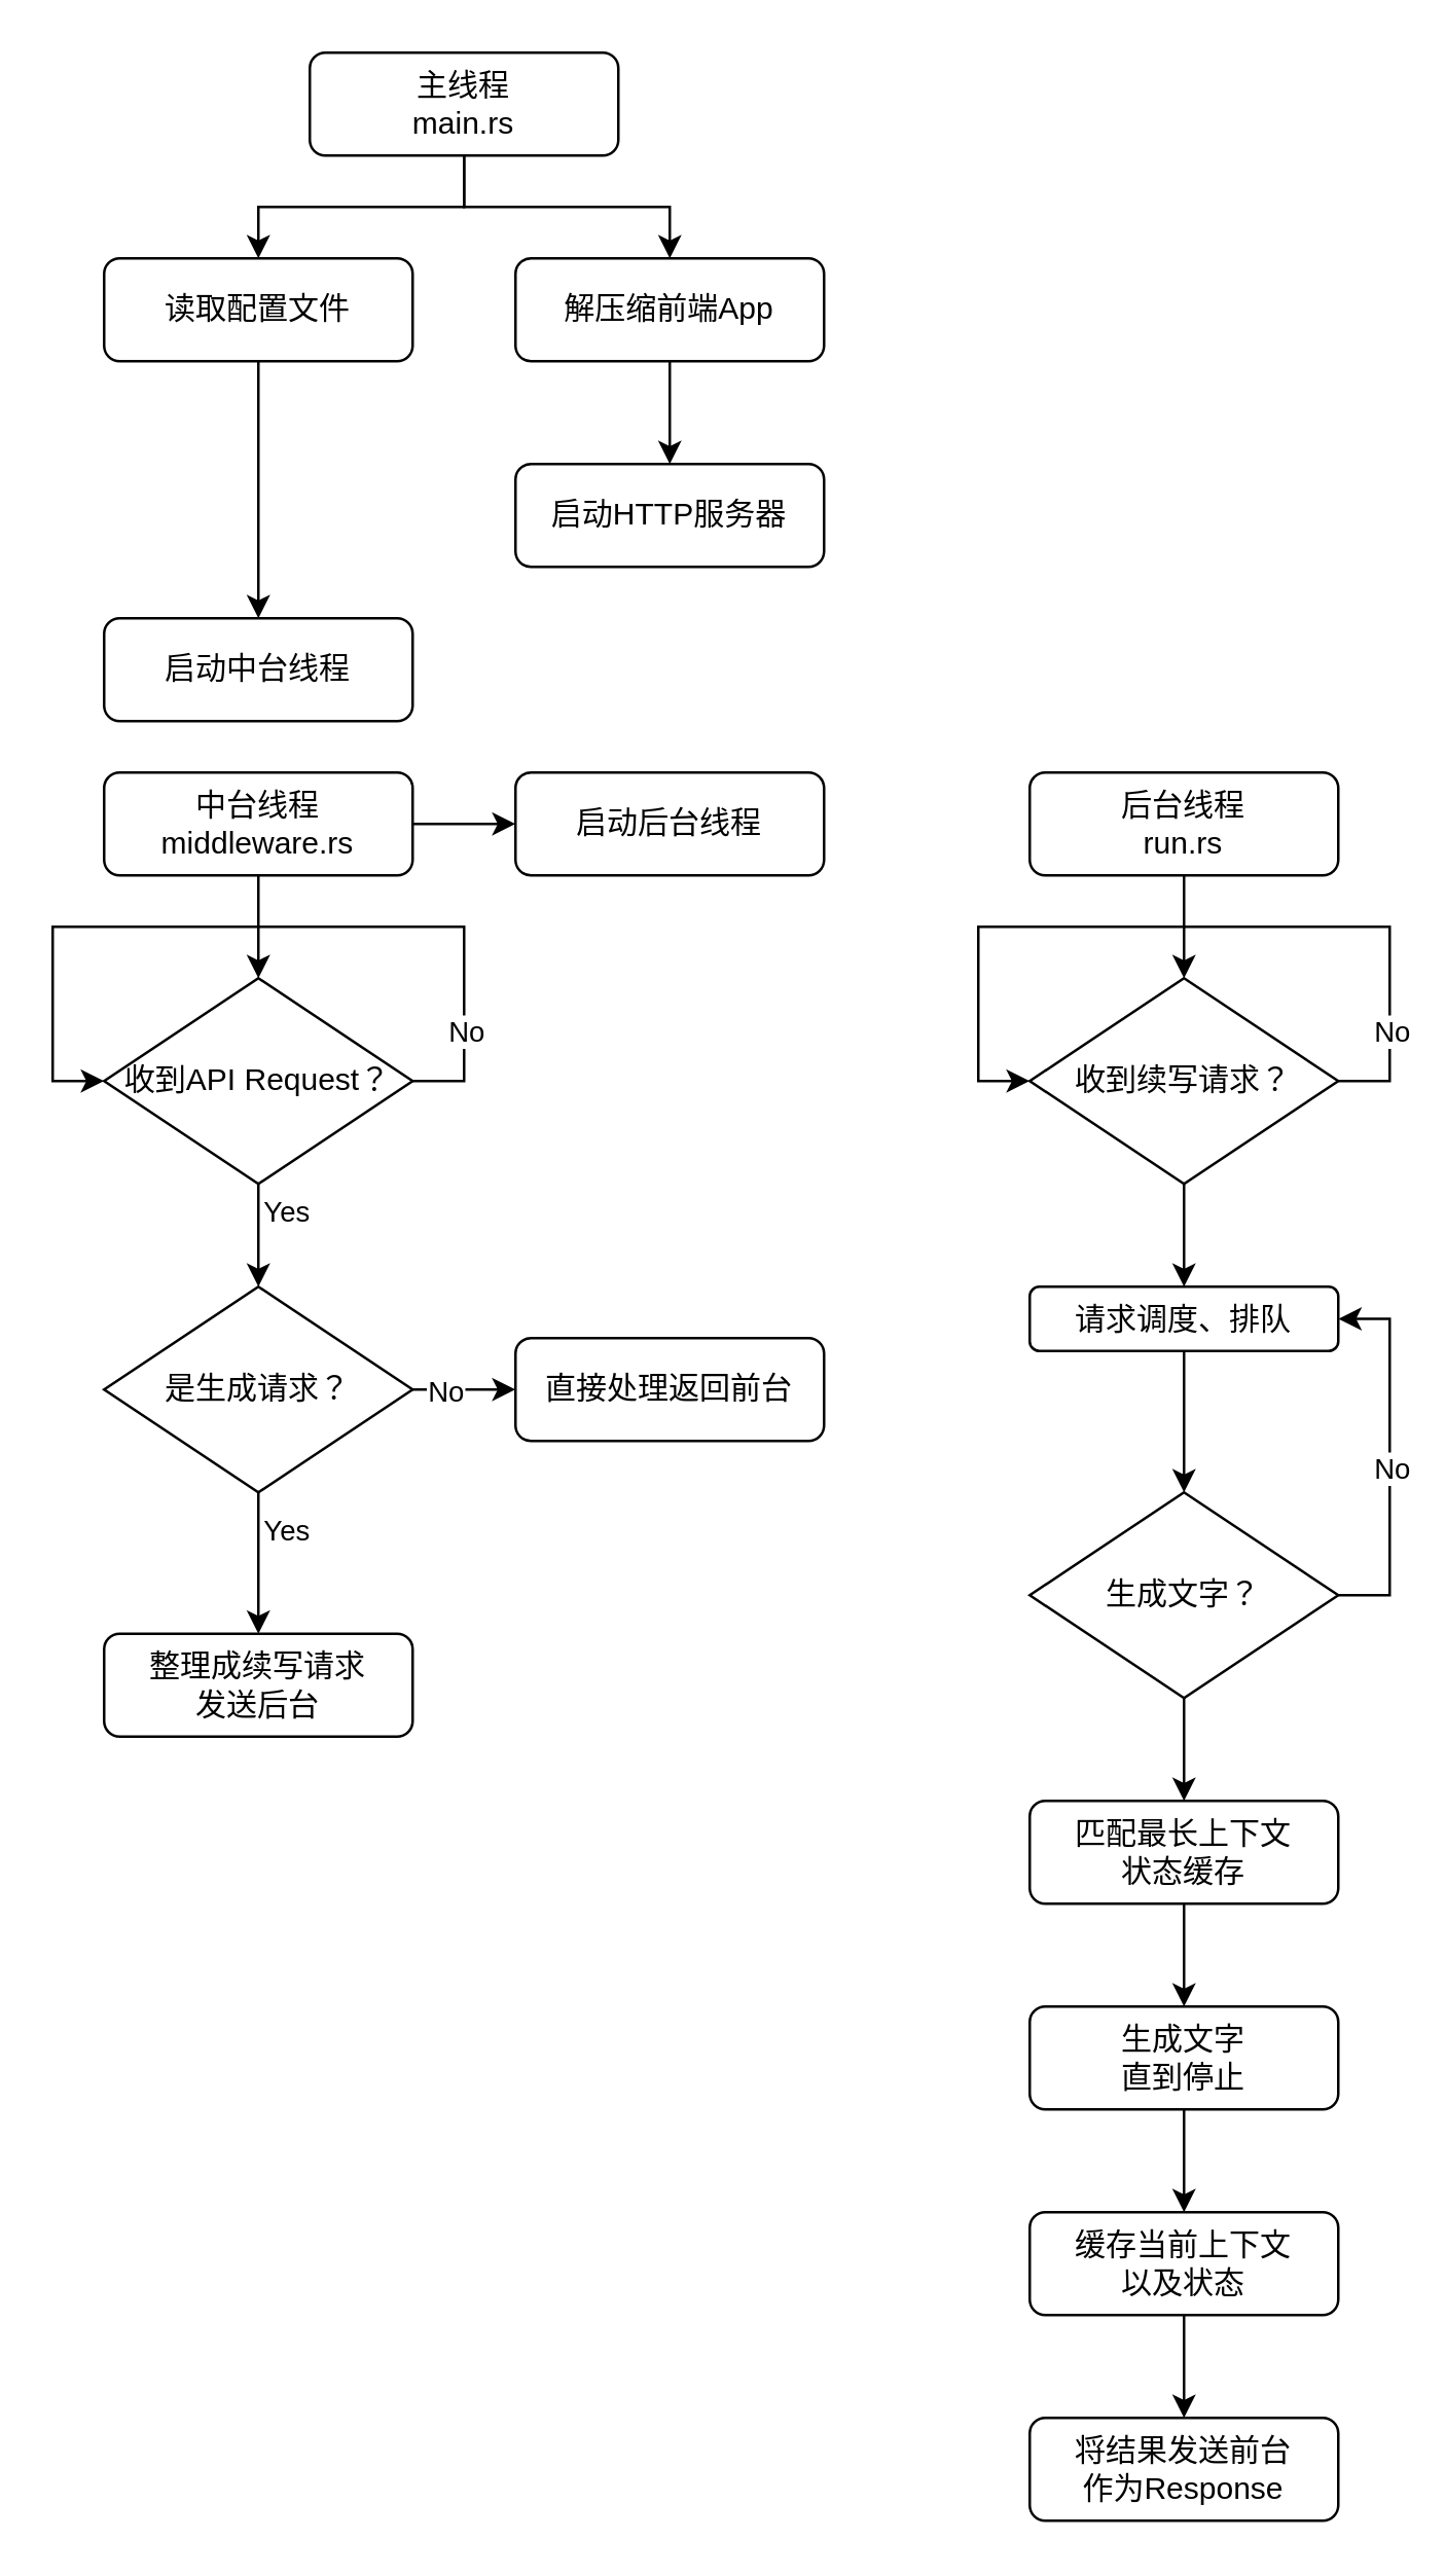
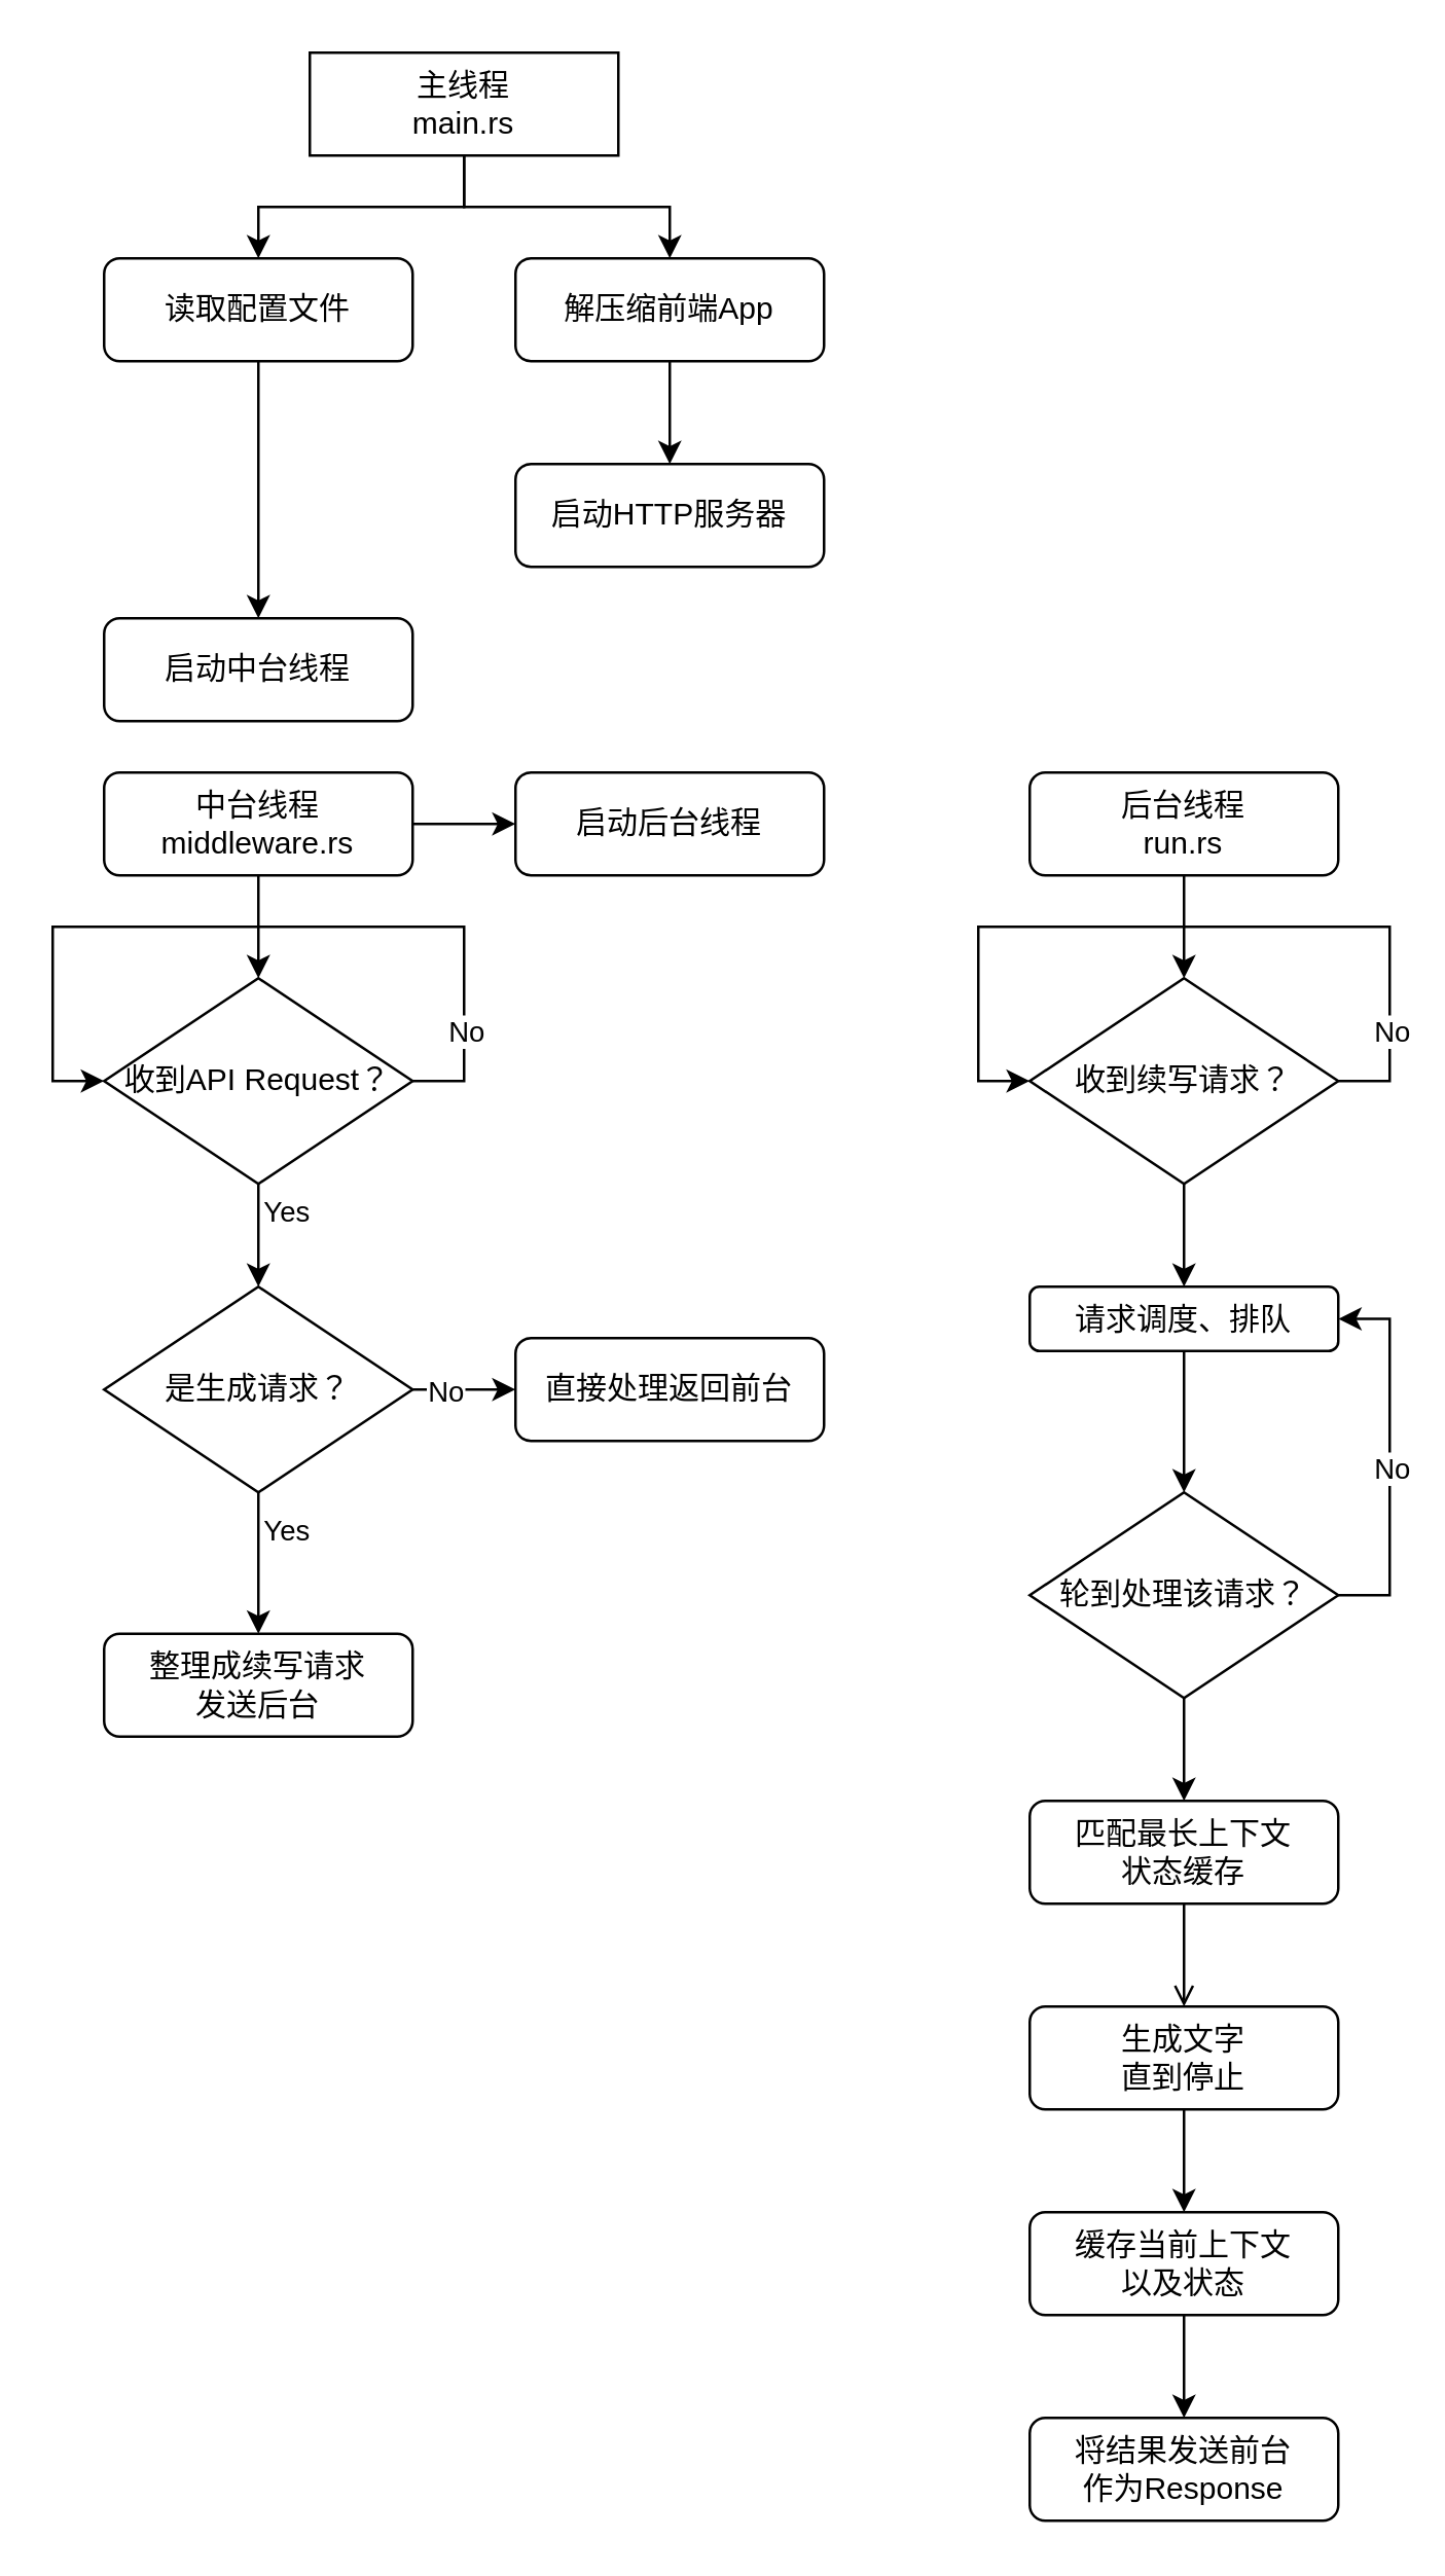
- <mxCell id="4" value="&lt;div&gt;主线程&lt;/div&gt;&lt;div&gt;main.rs&lt;/div&gt;" style="rounded=1;whiteSpace=wrap;html=1;" vertex="1" parent="1"><mxGeometry x="120" y="20" width="120" height="40" as="geometry" /></mxCell>
+ <mxCell id="4" value="&lt;div&gt;主线程&lt;/div&gt;&lt;div&gt;main.rs&lt;/div&gt;" style="whiteSpace=wrap;html=1;rounded=0;" vertex="1" parent="1"><mxGeometry x="120" y="20" width="120" height="40" as="geometry" /></mxCell>
- <mxCell id="38" value="生成文字？" style="rhombus;whiteSpace=wrap;html=1;" vertex="1" parent="1"><mxGeometry x="400" y="580" width="120" height="80" as="geometry" /></mxCell>
+ <mxCell id="38" value="轮到处理该请求？" style="rhombus;whiteSpace=wrap;html=1;" vertex="1" parent="1"><mxGeometry x="400" y="580" width="120" height="80" as="geometry" /></mxCell>
- <mxCell id="39" style="edgeStyle=orthogonalEdgeStyle;rounded=0;orthogonalLoop=1;jettySize=auto;html=1;exitX=0.5;exitY=1;exitDx=0;exitDy=0;" edge="1" parent="1" source="40" target="42"><mxGeometry relative="1" as="geometry" /></mxCell>
+ <mxCell id="39" style="edgeStyle=orthogonalEdgeStyle;rounded=0;orthogonalLoop=1;jettySize=auto;html=1;exitX=0.5;exitY=1;exitDx=0;exitDy=0;endArrow=open;" edge="1" parent="1" source="40" target="42"><mxGeometry relative="1" as="geometry" /></mxCell>
